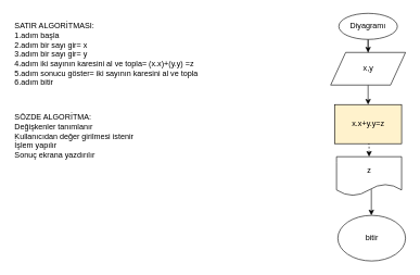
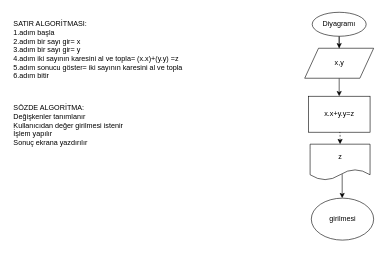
- <mxCell id="10" value="x.x+y.y=z" style="rounded=0;whiteSpace=wrap;html=1;fillColor=#fff2cc;" parent="1" vertex="1"><mxGeometry x="513.5" y="160" width="103" height="60" as="geometry" /></mxCell>
+ <mxCell id="10" value="x.x+y.y=z" style="rounded=0;whiteSpace=wrap;html=1;" parent="1" vertex="1"><mxGeometry x="513.5" y="160" width="103" height="60" as="geometry" /></mxCell>
- <mxCell id="12" value="bitir" style="ellipse;whiteSpace=wrap;html=1;direction=west;" parent="1" vertex="1"><mxGeometry x="518.5" y="330" width="104" height="70" as="geometry" /></mxCell>
+ <mxCell id="12" value="girilmesi" style="ellipse;whiteSpace=wrap;html=1;direction=west;" parent="1" vertex="1"><mxGeometry x="518.5" y="330" width="104" height="70" as="geometry" /></mxCell>
